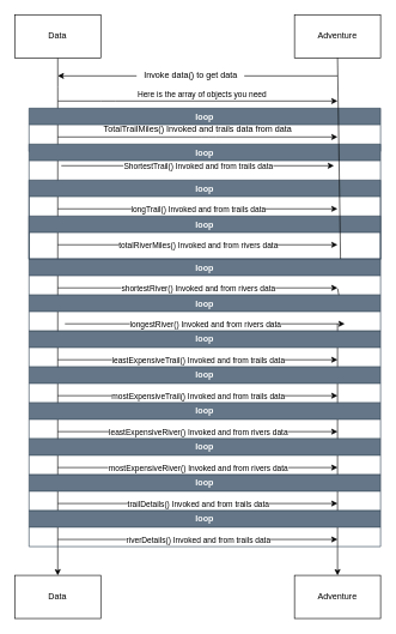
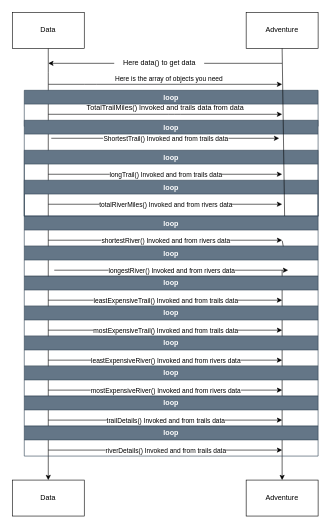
- <mxCell id="10" value="Invoke data() to get data" style="text;html=1;align=center;verticalAlign=middle;resizable=0;points=[];autosize=1;strokeColor=none;fillColor=none;" parent="1" vertex="1"><mxGeometry x="190" y="90" width="150" height="30" as="geometry" /></mxCell>
+ <mxCell id="10" value="Here data() to get data" style="text;html=1;align=center;verticalAlign=middle;resizable=0;points=[];autosize=1;strokeColor=none;fillColor=none;" parent="1" vertex="1"><mxGeometry x="190" y="90" width="150" height="30" as="geometry" /></mxCell>
